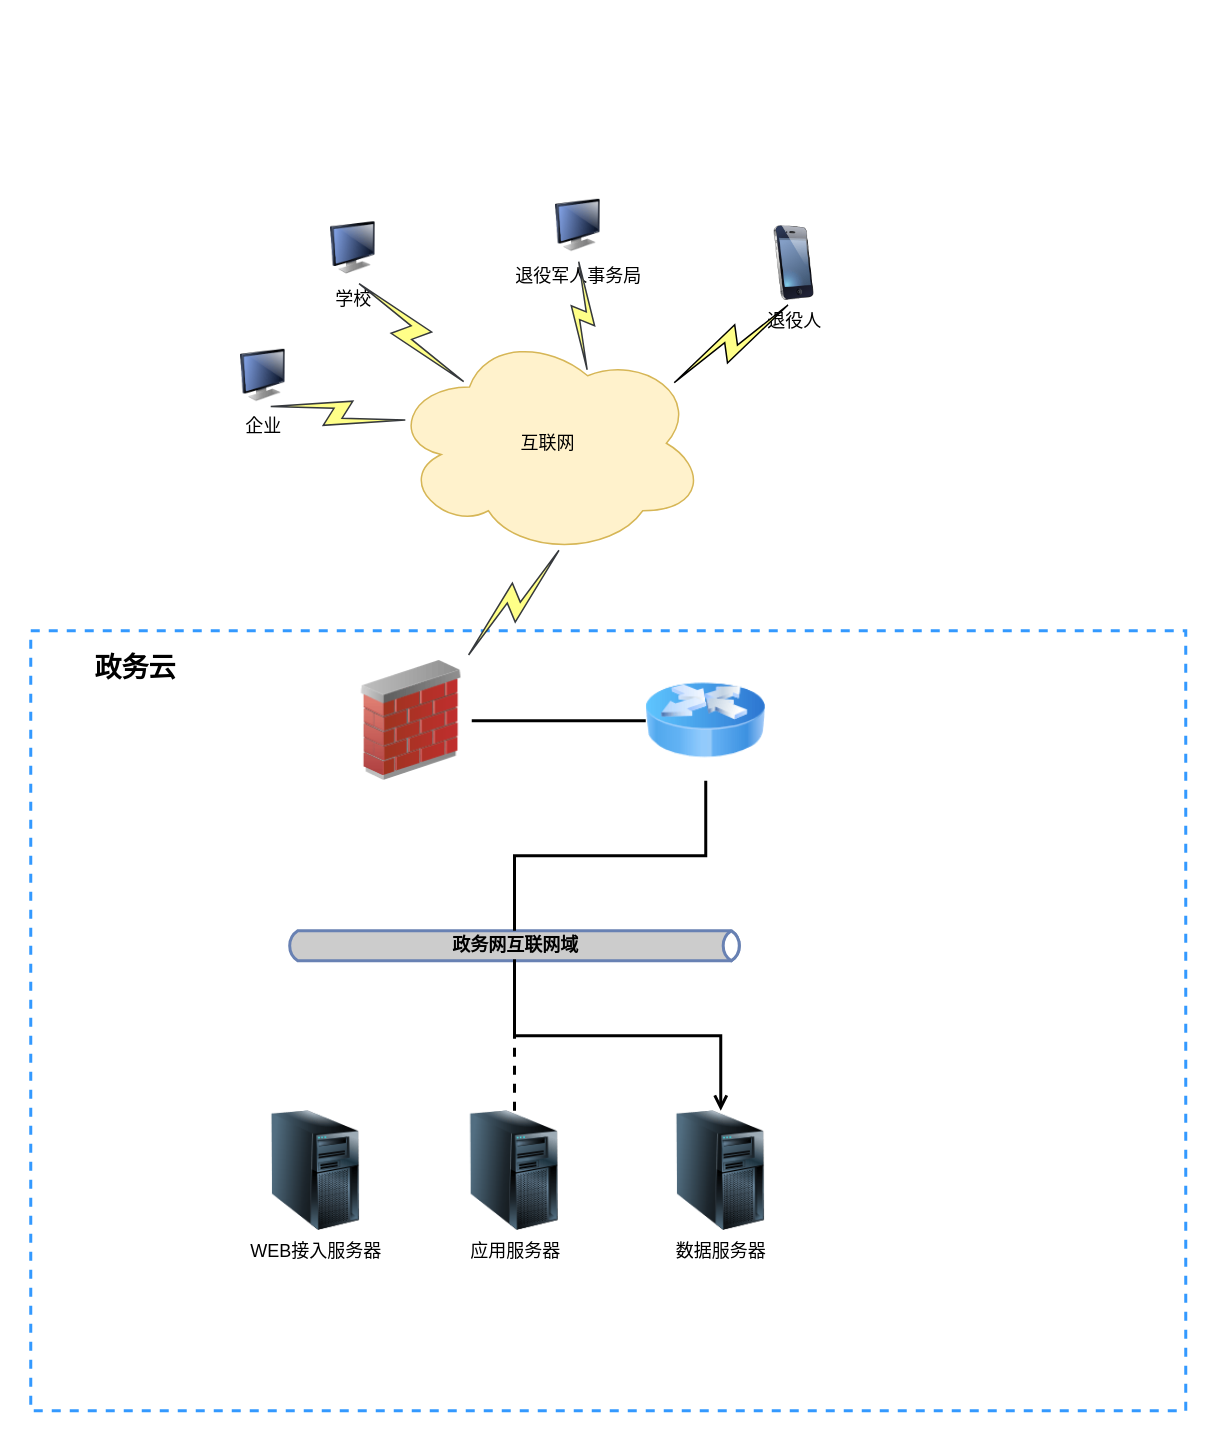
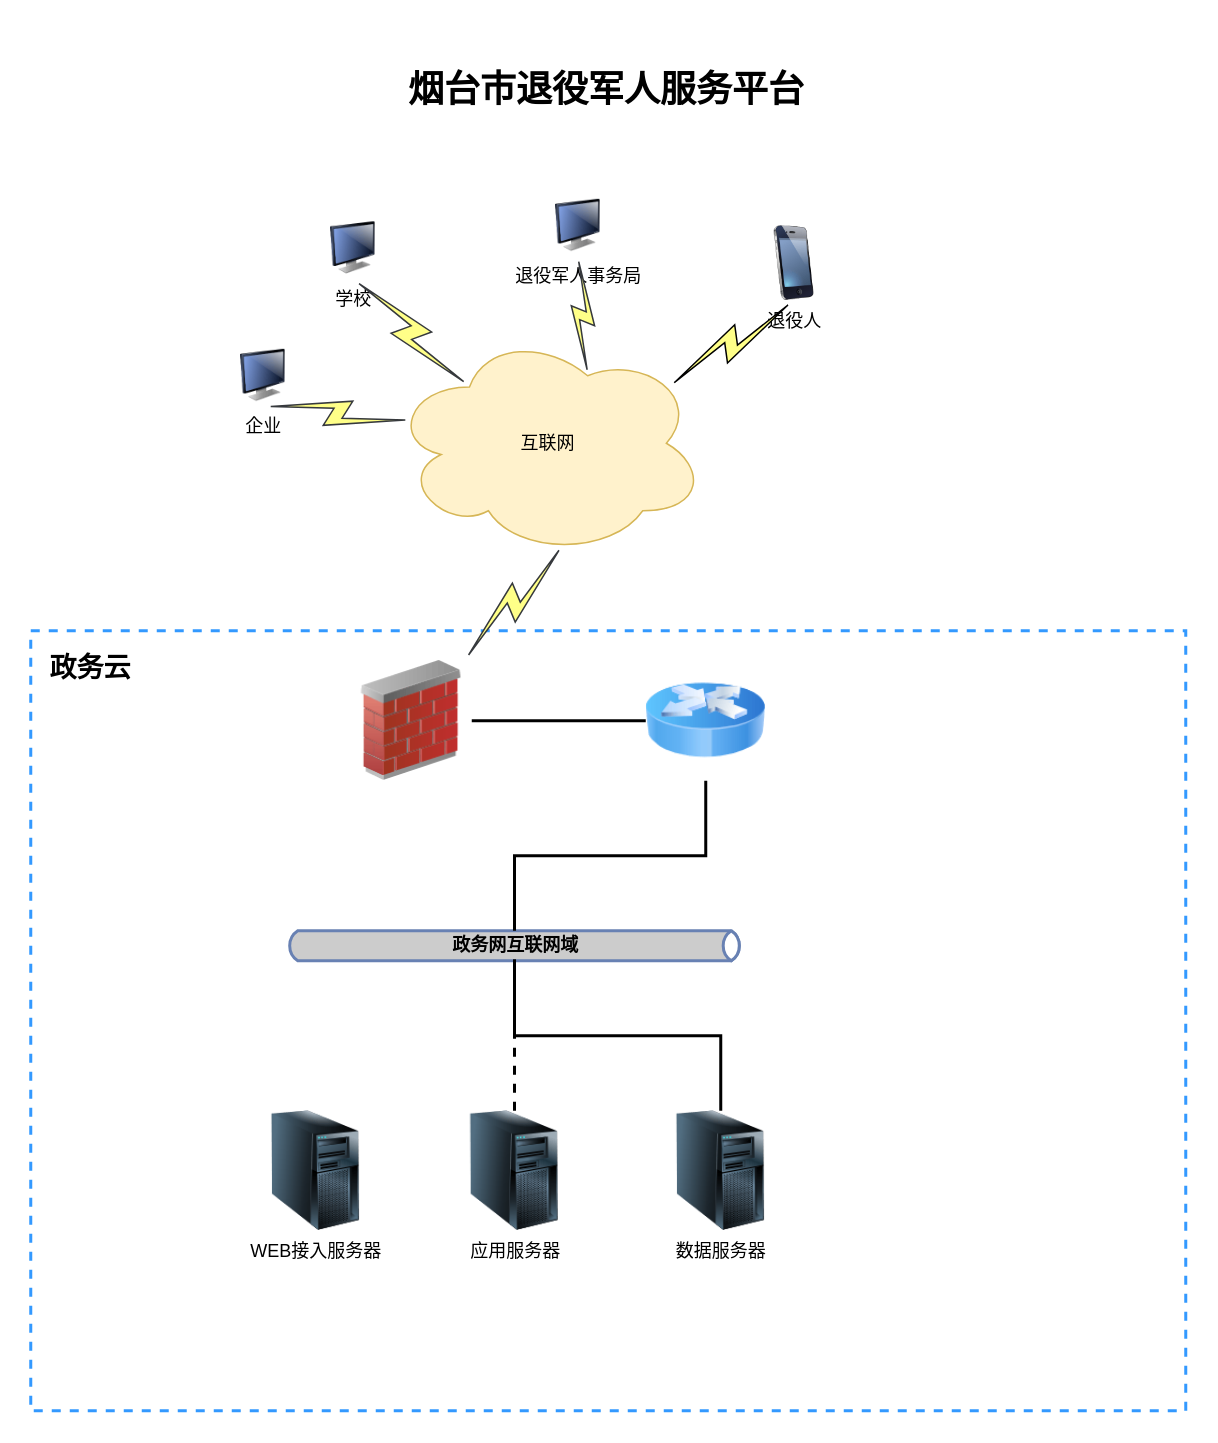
+ <mxCell id="3" value="&lt;h1&gt;&lt;b&gt;烟台市退役军人服务平台&lt;/b&gt;&lt;/h1&gt;" style="text;html=1;strokeColor=none;fillColor=none;align=center;verticalAlign=middle;whiteSpace=wrap;rounded=0;" vertex="1" parent="1"><mxGeometry x="234" y="20" width="340" height="80" as="geometry" /></mxCell>
- <mxCell id="24" value="政务云" style="text;html=1;strokeColor=none;fillColor=none;align=center;verticalAlign=middle;whiteSpace=wrap;rounded=0;fontColor=#000000;fontStyle=1;fontSize=18;" vertex="1" parent="1"><mxGeometry x="60" y="430" width="60" height="30" as="geometry" /></mxCell>
+ <mxCell id="24" value="政务云" style="text;html=1;strokeColor=none;fillColor=none;align=center;verticalAlign=middle;whiteSpace=wrap;rounded=0;fontColor=#000000;fontStyle=1;fontSize=18;" vertex="1" parent="1"><mxGeometry x="30" y="430" width="60" height="30" as="geometry" /></mxCell>
- <mxCell id="16" style="edgeStyle=orthogonalEdgeStyle;rounded=0;orthogonalLoop=1;jettySize=auto;html=1;strokeColor=#000000;strokeWidth=2;fontColor=#000000;endArrow=open;endFill=0;" edge="1" parent="1" source="17" target="23"><mxGeometry relative="1" as="geometry" /></mxCell>
+ <mxCell id="16" style="edgeStyle=orthogonalEdgeStyle;rounded=0;orthogonalLoop=1;jettySize=auto;html=1;strokeColor=#000000;strokeWidth=2;fontColor=#000000;endArrow=none;endFill=0;" edge="1" parent="1" source="17" target="23"><mxGeometry relative="1" as="geometry" /></mxCell>
